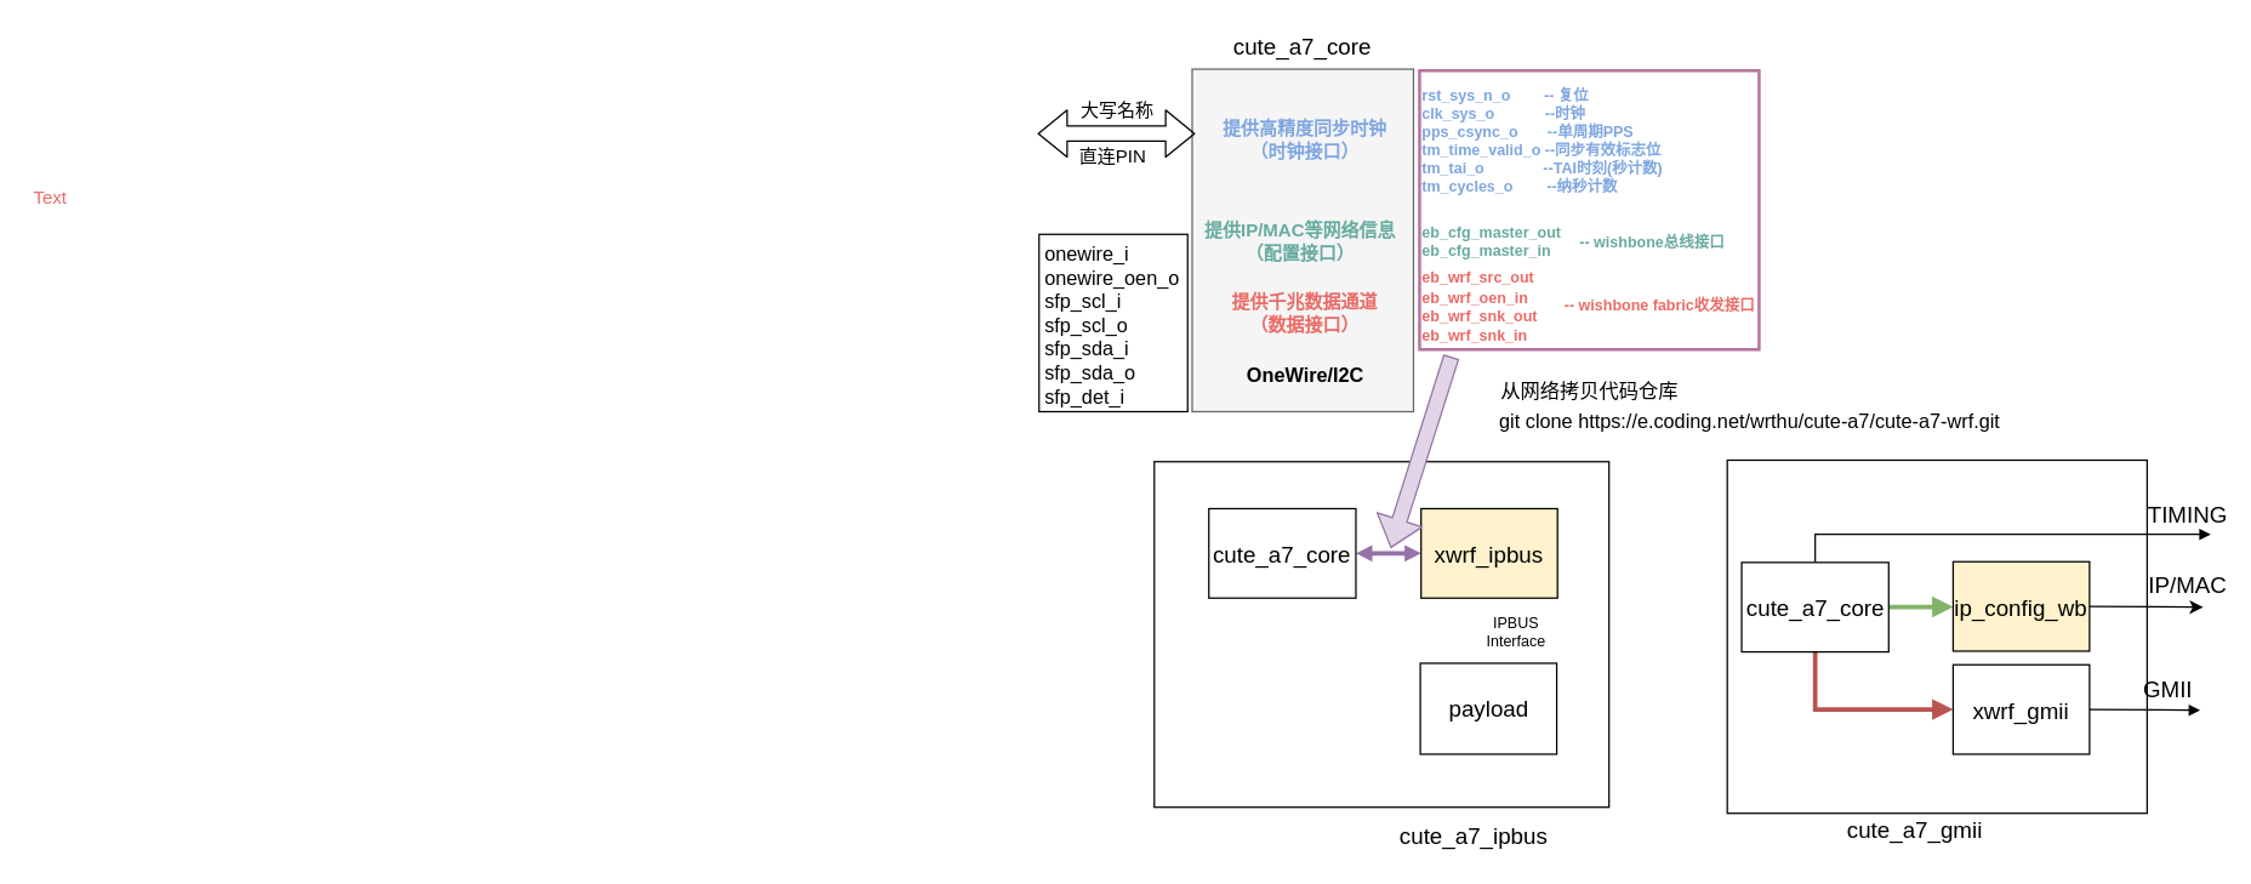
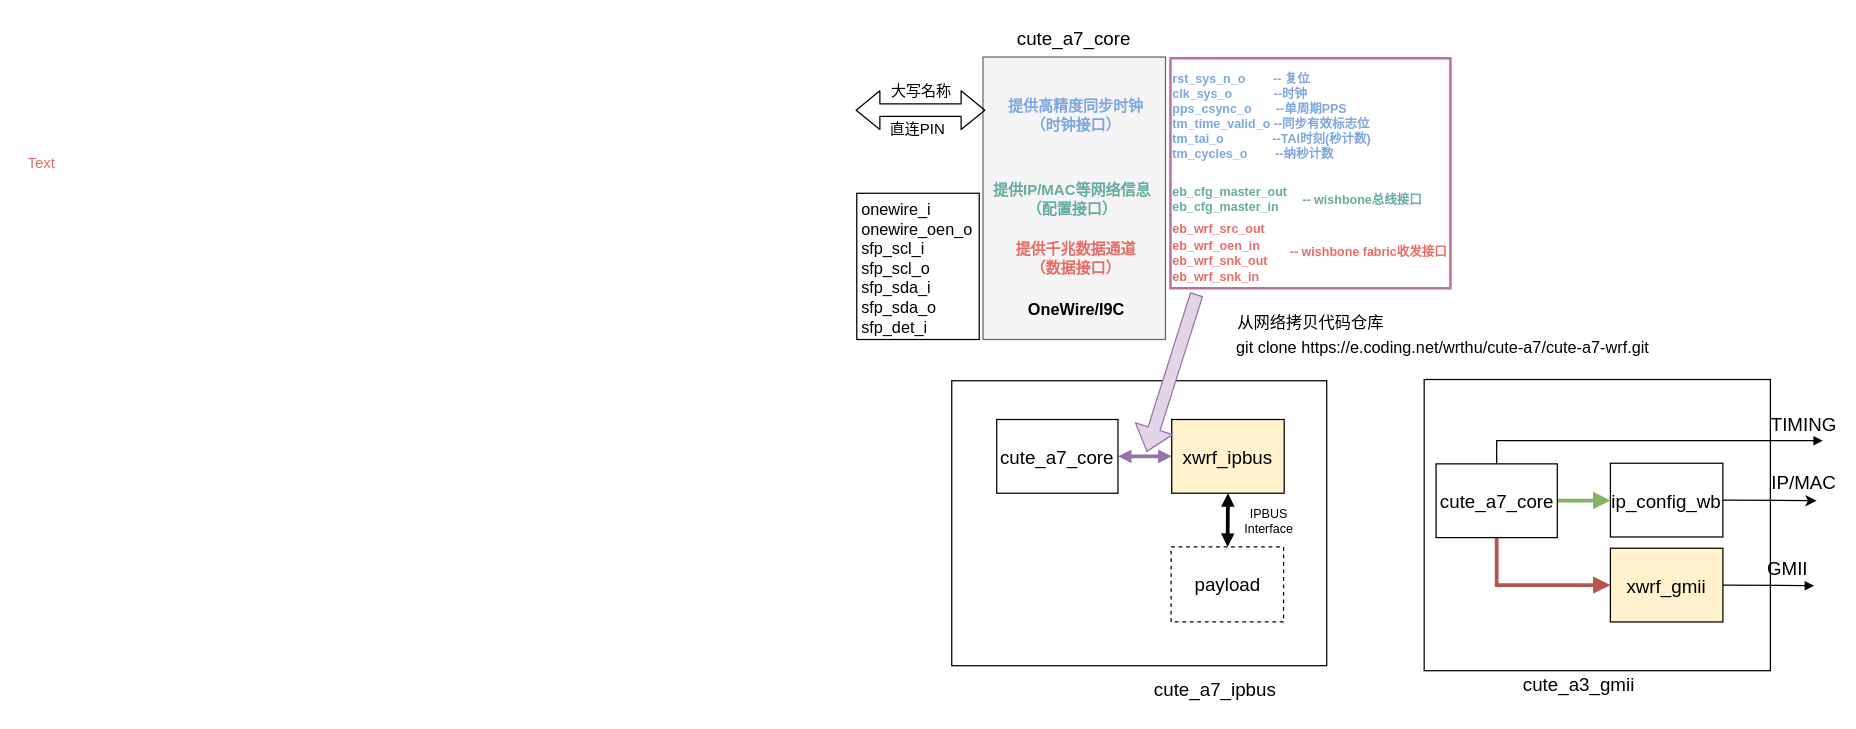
- <mxCell id="47" value="&lt;b&gt;OneWire/I2C&lt;/b&gt;" style="text;html=1;strokeColor=none;fillColor=none;align=center;verticalAlign=middle;whiteSpace=wrap;rounded=0;fontSize=13;fontColor=#000000;" vertex="1" parent="1"><mxGeometry x="840.5" y="237" width="40" height="20" as="geometry" /></mxCell>
+ <mxCell id="47" value="&lt;b&gt;OneWire/I9C&lt;/b&gt;" style="text;html=1;strokeColor=none;fillColor=none;align=center;verticalAlign=middle;whiteSpace=wrap;rounded=0;fontSize=13;fontColor=#000000;" vertex="1" parent="1"><mxGeometry x="840.5" y="237" width="40" height="20" as="geometry" /></mxCell>
- <mxCell id="31" value="&lt;div style=&quot;font-size: 15px&quot;&gt;&lt;div&gt;ip_config_wb&lt;/div&gt;&lt;/div&gt;" style="rounded=0;whiteSpace=wrap;html=1;fontSize=15;fontColor=#000000;align=center;fillColor=#fff2cc;" parent="1" vertex="1"><mxGeometry x="1288" y="370" width="90" height="59" as="geometry" /></mxCell>
+ <mxCell id="31" value="&lt;div style=&quot;font-size: 15px&quot;&gt;&lt;div&gt;ip_config_wb&lt;/div&gt;&lt;/div&gt;" style="rounded=0;whiteSpace=wrap;html=1;fontSize=15;fontColor=#000000;align=center;" parent="1" vertex="1"><mxGeometry x="1288" y="370" width="90" height="59" as="geometry" /></mxCell>
+ <mxCell id="21" style="rounded=0;orthogonalLoop=1;jettySize=auto;html=0;exitX=0.5;exitY=1;exitDx=0;exitDy=0;startArrow=block;startFill=1;startSize=3;endArrow=block;endFill=1;endSize=3;strokeWidth=3;fontSize=10;fontColor=#000000;" parent="1" source="22" target="23" edge="1"><mxGeometry relative="1" as="geometry" /></mxCell>
- <mxCell id="25" value="IPBUS Interface" style="text;html=1;strokeColor=none;fillColor=none;align=center;verticalAlign=middle;whiteSpace=wrap;rounded=0;fontSize=10;fontColor=#000000;" parent="1" vertex="1"><mxGeometry x="971.5" y="405.5" width="56" height="20" as="geometry" /></mxCell>
+ <mxCell id="25" value="IPBUS Interface" style="text;html=1;strokeColor=none;fillColor=none;align=center;verticalAlign=middle;whiteSpace=wrap;rounded=0;fontSize=10;fontColor=#000000;" parent="1" vertex="1"><mxGeometry x="986.5" y="405.5" width="56" height="20" as="geometry" /></mxCell>
- <mxCell id="23" value="&lt;div style=&quot;font-size: 15px;&quot;&gt;payload&lt;/div&gt;" style="rounded=0;whiteSpace=wrap;html=1;fontSize=15;fontColor=#000000;align=center;" parent="1" vertex="1"><mxGeometry x="936.5" y="437" width="90" height="60" as="geometry" /></mxCell>
+ <mxCell id="23" value="&lt;div style=&quot;font-size: 15px;&quot;&gt;payload&lt;/div&gt;" style="rounded=0;whiteSpace=wrap;html=1;fontSize=15;fontColor=#000000;align=center;dashed=1;" parent="1" vertex="1"><mxGeometry x="936.5" y="437" width="90" height="60" as="geometry" /></mxCell>
- <mxCell id="33" value="&lt;div style=&quot;font-size: 15px&quot;&gt;&lt;div&gt;xwrf_gmii&lt;/div&gt;&lt;/div&gt;" style="rounded=0;whiteSpace=wrap;html=1;fontSize=15;fontColor=#000000;align=center;" parent="1" vertex="1"><mxGeometry x="1288" y="438" width="90" height="59" as="geometry" /></mxCell>
+ <mxCell id="33" value="&lt;div style=&quot;font-size: 15px&quot;&gt;&lt;div&gt;xwrf_gmii&lt;/div&gt;&lt;/div&gt;" style="rounded=0;whiteSpace=wrap;html=1;fontSize=15;fontColor=#000000;align=center;fillColor=#fff2cc;" parent="1" vertex="1"><mxGeometry x="1288" y="438" width="90" height="59" as="geometry" /></mxCell>
- <mxCell id="35" value="cute_a7_gmii" style="text;html=1;strokeColor=none;fillColor=none;align=center;verticalAlign=middle;whiteSpace=wrap;rounded=0;fontSize=15;fontColor=#000000;" parent="1" vertex="1"><mxGeometry x="1243" y="536.5" width="40" height="20" as="geometry" /></mxCell>
+ <mxCell id="35" value="cute_a3_gmii" style="text;html=1;strokeColor=none;fillColor=none;align=center;verticalAlign=middle;whiteSpace=wrap;rounded=0;fontSize=15;fontColor=#000000;" parent="1" vertex="1"><mxGeometry x="1243" y="536.5" width="40" height="20" as="geometry" /></mxCell>
